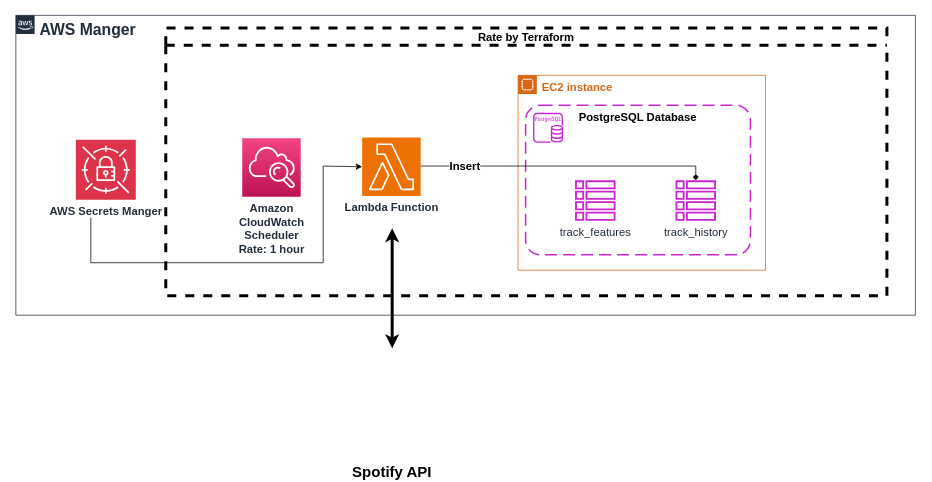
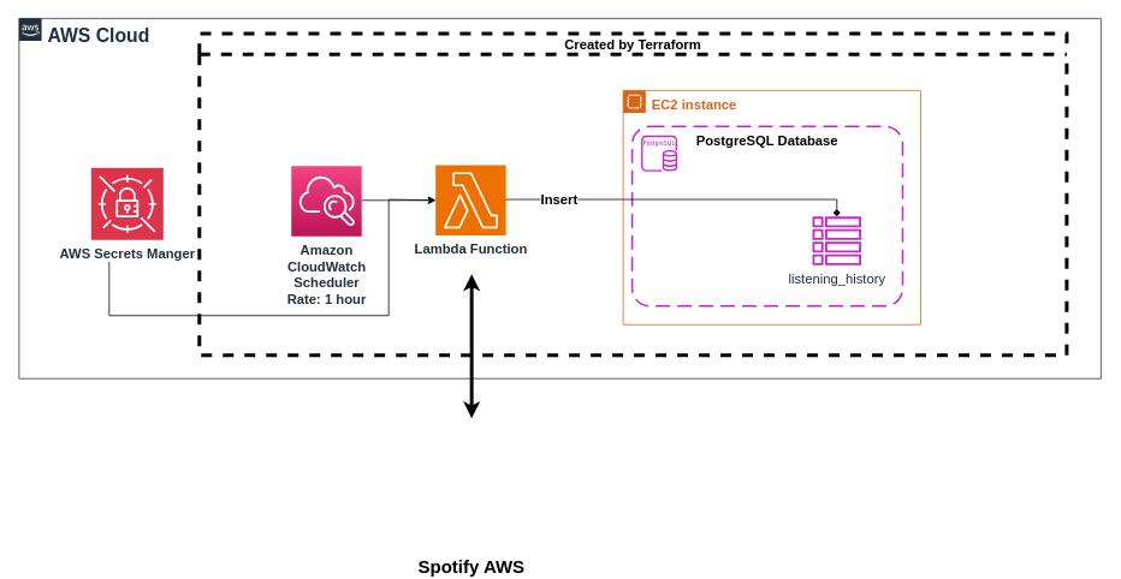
- <mxCell id="2" value="AWS Manger" style="points=[[0,0],[0.25,0],[0.5,0],[0.75,0],[1,0],[1,0.25],[1,0.5],[1,0.75],[1,1],[0.75,1],[0.5,1],[0.25,1],[0,1],[0,0.75],[0,0.5],[0,0.25]];outlineConnect=0;gradientColor=none;html=1;whiteSpace=wrap;fontSize=21;fontStyle=1;container=1;pointerEvents=0;collapsible=0;recursiveResize=0;shape=mxgraph.aws4.group;grIcon=mxgraph.aws4.group_aws_cloud_alt;strokeColor=#232F3E;fillColor=none;verticalAlign=top;align=left;spacingLeft=30;fontColor=#232F3E;dashed=0;" vertex="1" parent="1"><mxGeometry x="20" y="20" width="1200" height="400" as="geometry" /></mxCell>
+ <mxCell id="2" value="AWS Cloud" style="points=[[0,0],[0.25,0],[0.5,0],[0.75,0],[1,0],[1,0.25],[1,0.5],[1,0.75],[1,1],[0.75,1],[0.5,1],[0.25,1],[0,1],[0,0.75],[0,0.5],[0,0.25]];outlineConnect=0;gradientColor=none;html=1;whiteSpace=wrap;fontSize=21;fontStyle=1;container=1;pointerEvents=0;collapsible=0;recursiveResize=0;shape=mxgraph.aws4.group;grIcon=mxgraph.aws4.group_aws_cloud_alt;strokeColor=#232F3E;fillColor=none;verticalAlign=top;align=left;spacingLeft=30;fontColor=#232F3E;dashed=0;" vertex="1" parent="1"><mxGeometry x="20" y="20" width="1200" height="400" as="geometry" /></mxCell>
- <mxCell id="11" value="Rate by Terraform" style="swimlane;whiteSpace=wrap;html=1;dashed=1;strokeWidth=4;fontSize=15;" vertex="1" parent="2"><mxGeometry x="200" y="17" width="962" height="357" as="geometry"><mxRectangle x="18" y="43" width="150" height="30" as="alternateBounds" /></mxGeometry></mxCell>
+ <mxCell id="11" value="Created by Terraform" style="swimlane;whiteSpace=wrap;html=1;dashed=1;strokeWidth=4;fontSize=15;" vertex="1" parent="2"><mxGeometry x="200" y="17" width="962" height="357" as="geometry"><mxRectangle x="18" y="43" width="150" height="30" as="alternateBounds" /></mxGeometry></mxCell>
+ <mxCell id="10" style="edgeStyle=orthogonalEdgeStyle;rounded=0;orthogonalLoop=1;jettySize=auto;html=1;entryX=0;entryY=0.5;entryDx=0;entryDy=0;entryPerimeter=0;fontSize=15;" edge="1" parent="2" source="12" target="9"><mxGeometry relative="1" as="geometry"><Array as="points"><mxPoint x="380" y="201" /><mxPoint x="380" y="201" /></Array></mxGeometry></mxCell>
- <mxCell id="7" value="track_features" style="sketch=0;outlineConnect=0;fontColor=#232F3E;gradientColor=none;fillColor=#C925D1;strokeColor=none;dashed=0;verticalLabelPosition=bottom;verticalAlign=top;align=center;html=1;fontSize=15;fontStyle=0;aspect=fixed;pointerEvents=1;shape=mxgraph.aws4.table;" vertex="1" parent="2"><mxGeometry x="746" y="220" width="54" height="54" as="geometry" /></mxCell>
- <mxCell id="6" value="track_history" style="sketch=0;outlineConnect=0;fontColor=#232F3E;gradientColor=none;fillColor=#C925D1;strokeColor=none;dashed=0;verticalLabelPosition=bottom;verticalAlign=top;align=center;html=1;fontSize=15;fontStyle=0;aspect=fixed;pointerEvents=1;shape=mxgraph.aws4.table;" vertex="1" parent="2"><mxGeometry x="880" y="220" width="54" height="54" as="geometry" /></mxCell>
+ <mxCell id="6" value="listening_history" style="sketch=0;outlineConnect=0;fontColor=#232F3E;gradientColor=none;fillColor=#C925D1;strokeColor=none;dashed=0;verticalLabelPosition=bottom;verticalAlign=top;align=center;html=1;fontSize=15;fontStyle=0;aspect=fixed;pointerEvents=1;shape=mxgraph.aws4.table;" vertex="1" parent="2"><mxGeometry x="880" y="220" width="54" height="54" as="geometry" /></mxCell>
- <mxCell id="17" value="Spotify API" style="shape=image;verticalLabelPosition=bottom;labelBackgroundColor=default;verticalAlign=top;aspect=fixed;imageAspect=0;image=https://upload.wikimedia.org/wikipedia/commons/thumb/8/84/Spotify_icon.svg/1982px-Spotify_icon.svg.png;fontSize=20;fontStyle=1" vertex="1" parent="1"><mxGeometry x="451" y="464" width="142" height="146.64" as="geometry" /></mxCell>
+ <mxCell id="17" value="Spotify AWS" style="shape=image;verticalLabelPosition=bottom;labelBackgroundColor=default;verticalAlign=top;aspect=fixed;imageAspect=0;image=https://upload.wikimedia.org/wikipedia/commons/thumb/8/84/Spotify_icon.svg/1982px-Spotify_icon.svg.png;fontSize=20;fontStyle=1" vertex="1" parent="1"><mxGeometry x="451" y="464" width="142" height="146.64" as="geometry" /></mxCell>
